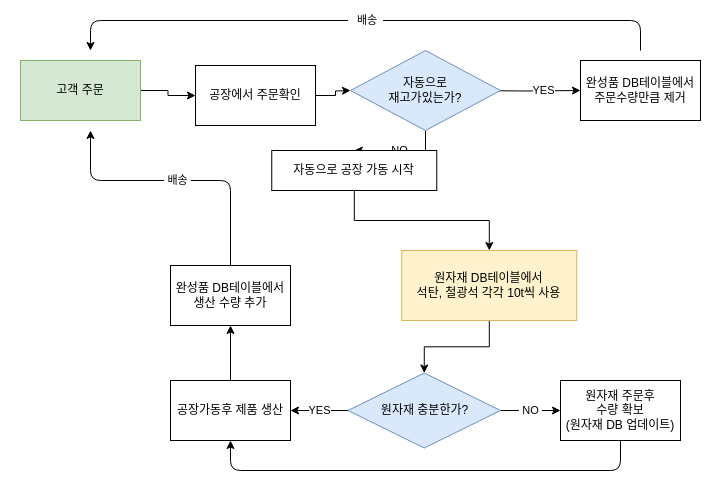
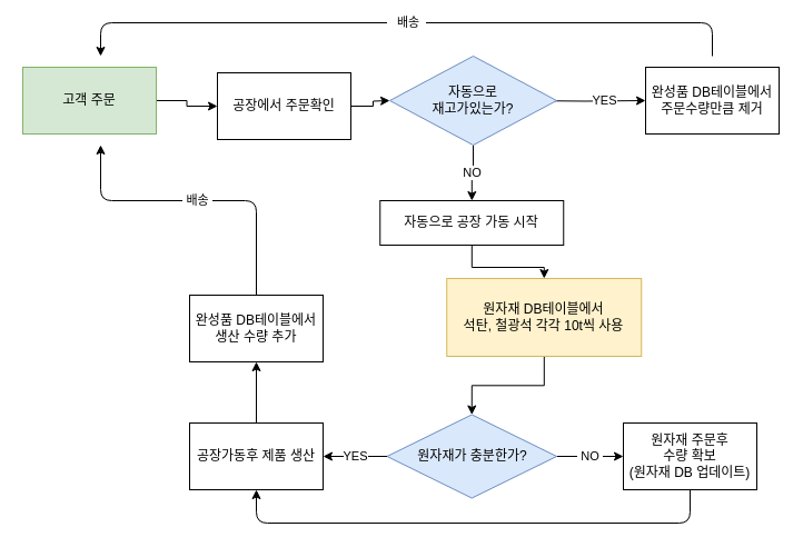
- <mxCell id="11" value="자동으로 공장 가동 시작" style="whiteSpace=wrap;html=1;" vertex="1" parent="1"><mxGeometry x="271.25" y="150" width="165" height="40" as="geometry" /></mxCell>
+ <mxCell id="11" value="자동으로 공장 가동 시작" style="whiteSpace=wrap;html=1;" vertex="1" parent="1"><mxGeometry x="341.25" y="180" width="165" height="40" as="geometry" /></mxCell>
- <mxCell id="17" value="원자재 충분한가?" style="rhombus;whiteSpace=wrap;html=1;fillColor=#dae8fc;strokeColor=#6c8ebf;" vertex="1" parent="1"><mxGeometry x="347.5" y="372.5" width="152.5" height="75" as="geometry" /></mxCell>
+ <mxCell id="17" value="원자재가 충분한가?" style="rhombus;whiteSpace=wrap;html=1;fillColor=#dae8fc;strokeColor=#6c8ebf;" vertex="1" parent="1"><mxGeometry x="347.5" y="372.5" width="152.5" height="75" as="geometry" /></mxCell>
